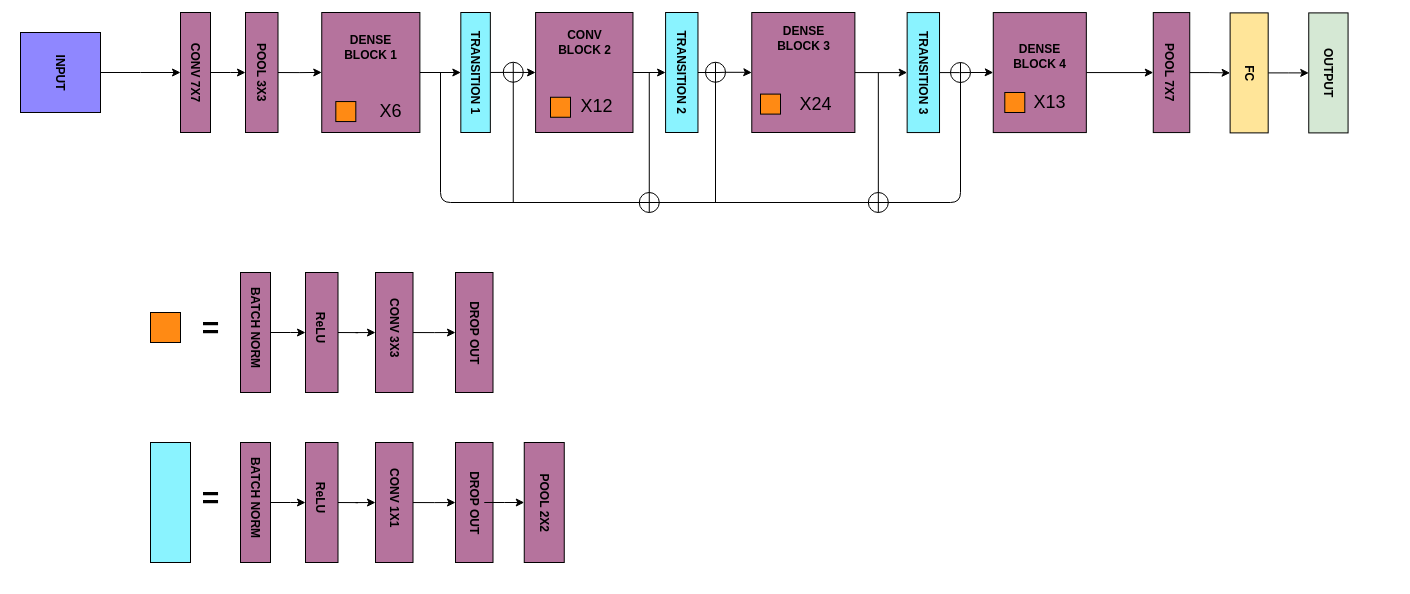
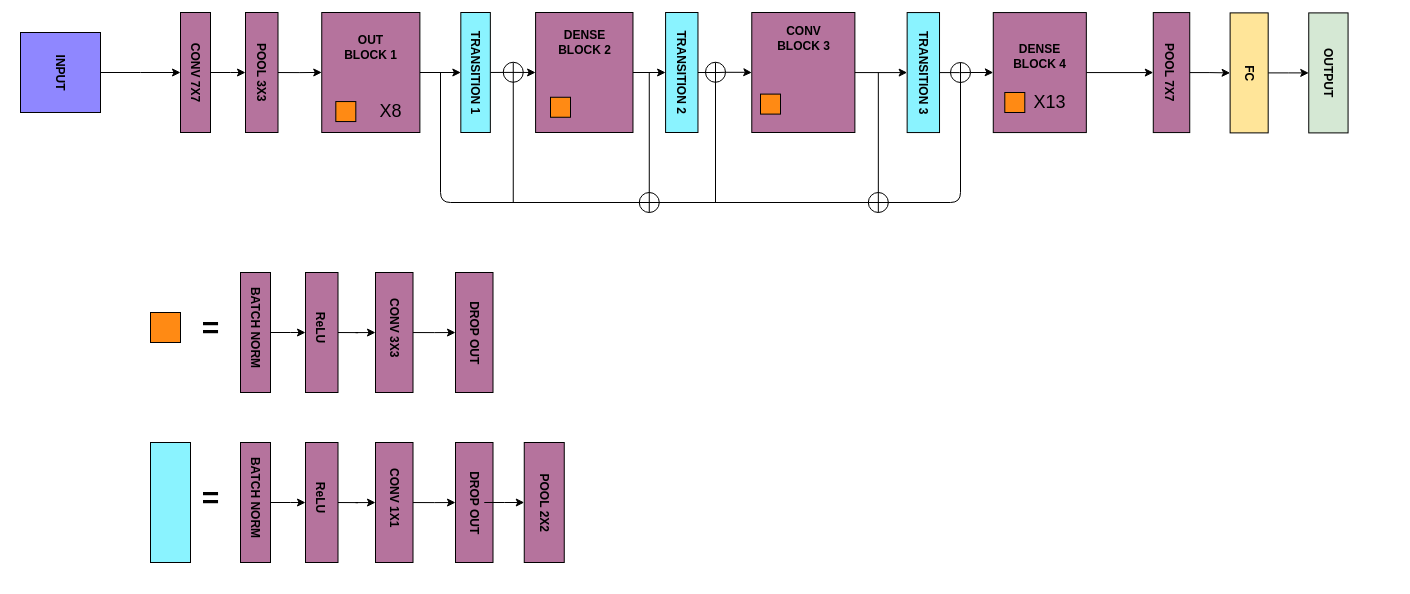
- <mxCell id="38" value="DENSE &lt;br&gt;BLOCK 3" style="text;html=1;resizable=0;autosize=1;align=center;verticalAlign=middle;points=[];fillColor=none;strokeColor=none;rounded=0;fontStyle=1" parent="1" vertex="1"><mxGeometry x="767.83" y="23.31" width="70" height="30" as="geometry" /></mxCell>
+ <mxCell id="38" value="CONV &lt;br&gt;BLOCK 3" style="text;html=1;resizable=0;autosize=1;align=center;verticalAlign=middle;points=[];fillColor=none;strokeColor=none;rounded=0;fontStyle=1" parent="1" vertex="1"><mxGeometry x="767.83" y="23.31" width="70" height="30" as="geometry" /></mxCell>
- <mxCell id="32" value="CONV &lt;br&gt;BLOCK 2" style="text;html=1;resizable=0;autosize=1;align=center;verticalAlign=middle;points=[];fillColor=none;strokeColor=none;rounded=0;fontStyle=1" parent="1" vertex="1"><mxGeometry x="548.78" y="27.23" width="70" height="30" as="geometry" /></mxCell>
+ <mxCell id="32" value="DENSE &lt;br&gt;BLOCK 2" style="text;html=1;resizable=0;autosize=1;align=center;verticalAlign=middle;points=[];fillColor=none;strokeColor=none;rounded=0;fontStyle=1" parent="1" vertex="1"><mxGeometry x="548.78" y="27.23" width="70" height="30" as="geometry" /></mxCell>
- <mxCell id="34" value="DENSE &lt;br&gt;BLOCK 1" style="text;html=1;resizable=0;autosize=1;align=center;verticalAlign=middle;points=[];fillColor=none;strokeColor=none;rounded=0;fontStyle=1" parent="1" vertex="1"><mxGeometry x="335.32" y="32.07" width="70" height="30" as="geometry" /></mxCell>
+ <mxCell id="34" value="OUT &lt;br&gt;BLOCK 1" style="text;html=1;resizable=0;autosize=1;align=center;verticalAlign=middle;points=[];fillColor=none;strokeColor=none;rounded=0;fontStyle=1" parent="1" vertex="1"><mxGeometry x="335.32" y="32.07" width="70" height="30" as="geometry" /></mxCell>
- <mxCell id="39" value="X24" style="text;html=1;resizable=0;autosize=1;align=center;verticalAlign=middle;points=[];fillColor=none;strokeColor=none;rounded=0;fontSize=18;" parent="1" vertex="1"><mxGeometry x="790" y="88.6" width="50" height="30" as="geometry" /></mxCell>
- <mxCell id="36" value="X12" style="text;html=1;resizable=0;autosize=1;align=center;verticalAlign=middle;points=[];fillColor=none;strokeColor=none;rounded=0;fontSize=18;" parent="1" vertex="1"><mxGeometry x="571.28" y="91.06" width="50" height="30" as="geometry" /></mxCell>
- <mxCell id="35" value="X6" style="text;html=1;resizable=0;autosize=1;align=center;verticalAlign=middle;points=[];fillColor=none;strokeColor=none;rounded=0;fontSize=18;" parent="1" vertex="1"><mxGeometry x="370.32" y="96.06" width="40" height="30" as="geometry" /></mxCell>
+ <mxCell id="35" value="X8" style="text;html=1;resizable=0;autosize=1;align=center;verticalAlign=middle;points=[];fillColor=none;strokeColor=none;rounded=0;fontSize=18;" parent="1" vertex="1"><mxGeometry x="370.32" y="96.06" width="40" height="30" as="geometry" /></mxCell>
